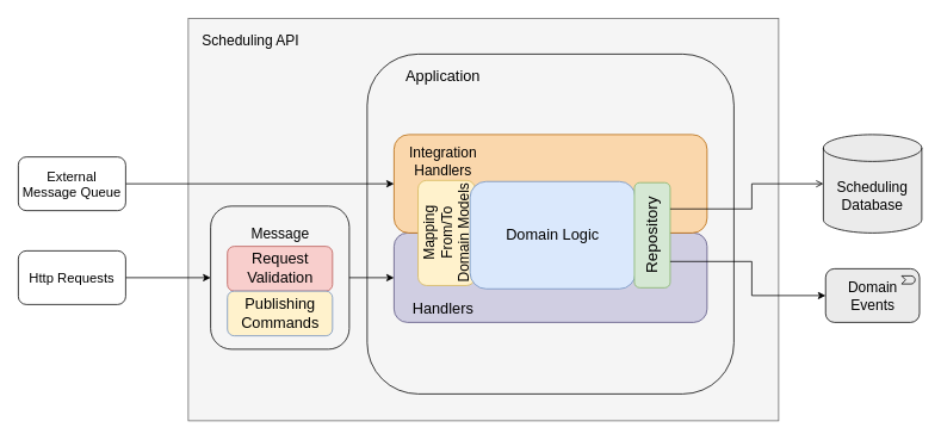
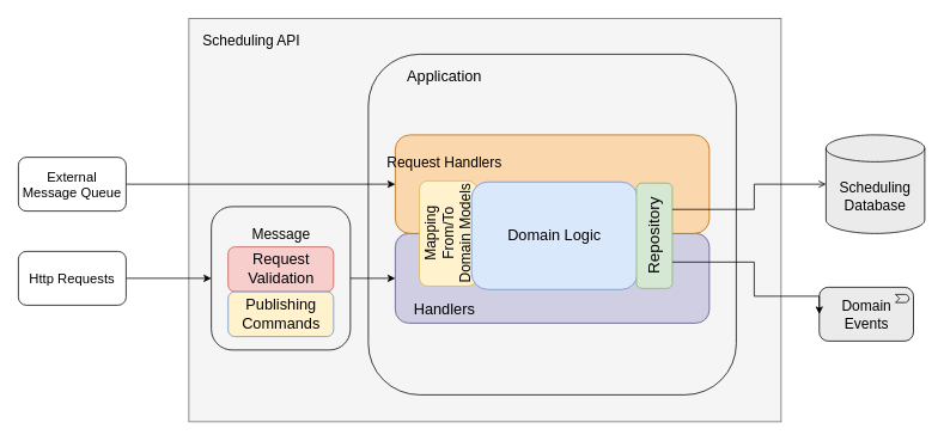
- <mxCell id="14" value="Integration Handlers" style="text;html=1;align=center;verticalAlign=middle;whiteSpace=wrap;rounded=0;fontSize=16;" parent="1" vertex="1"><mxGeometry x="425" y="160" width="140" height="40" as="geometry" /></mxCell>
+ <mxCell id="14" value="Request Handlers" style="text;html=1;align=center;verticalAlign=middle;whiteSpace=wrap;rounded=0;fontSize=16;" parent="1" vertex="1"><mxGeometry x="425" y="160" width="140" height="40" as="geometry" /></mxCell>
- <mxCell id="21" value="Domain Events" style="html=1;outlineConnect=0;whiteSpace=wrap;fillColor=#EBEBEB;shape=mxgraph.archimate3.application;appType=event;archiType=rounded;fontSize=16;" parent="1" vertex="1"><mxGeometry x="922.5" y="300" width="105" height="60" as="geometry" /></mxCell>
+ <mxCell id="21" value="Domain Events" style="html=1;outlineConnect=0;whiteSpace=wrap;fillColor=#EBEBEB;shape=mxgraph.archimate3.application;appType=event;archiType=rounded;fontSize=16;" parent="1" vertex="1"><mxGeometry x="912.5" y="320" width="105" height="60" as="geometry" /></mxCell>
